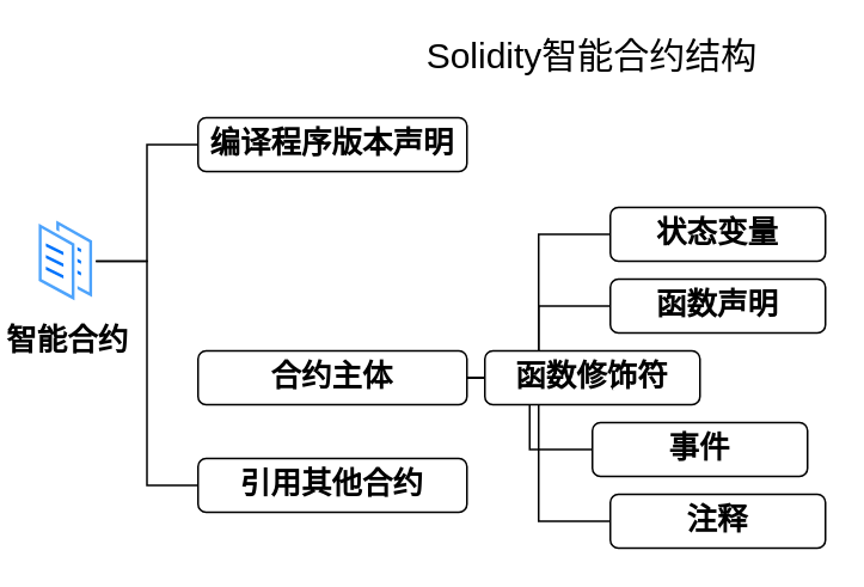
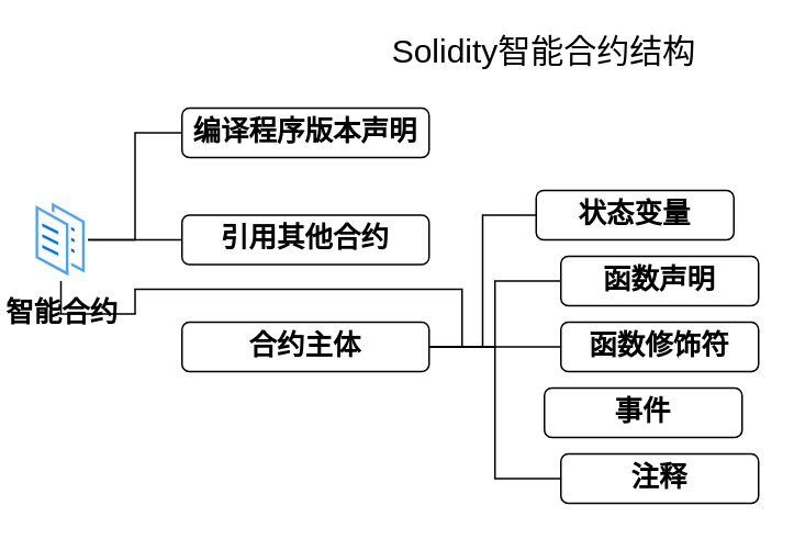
- <mxCell id="13" value="状态变量" style="rounded=1;whiteSpace=wrap;html=1;fontSize=17;fontStyle=1" parent="1" vertex="1"><mxGeometry x="340" y="115" width="120" height="30" as="geometry" /></mxCell>
+ <mxCell id="13" value="状态变量" style="rounded=1;whiteSpace=wrap;html=1;fontSize=17;fontStyle=1" parent="1" vertex="1"><mxGeometry x="325" y="115" width="120" height="30" as="geometry" /></mxCell>
- <mxCell id="15" value="函数修饰符" style="rounded=1;whiteSpace=wrap;html=1;fontSize=17;fontStyle=1" parent="1" vertex="1"><mxGeometry x="270" y="195" width="120" height="30" as="geometry" /></mxCell>
+ <mxCell id="15" value="函数修饰符" style="rounded=1;whiteSpace=wrap;html=1;fontSize=17;fontStyle=1" parent="1" vertex="1"><mxGeometry x="340" y="195" width="120" height="30" as="geometry" /></mxCell>
- <mxCell id="10" style="edgeStyle=orthogonalEdgeStyle;rounded=0;orthogonalLoop=1;jettySize=auto;html=1;exitX=1;exitY=0.5;exitDx=0;exitDy=0;entryX=0;entryY=0.5;entryDx=0;entryDy=0;fontSize=17;endArrow=none;endFill=0;" parent="1" source="12" target="16" edge="1"><mxGeometry relative="1" as="geometry" /></mxCell>
+ <mxCell id="10" style="edgeStyle=orthogonalEdgeStyle;rounded=0;orthogonalLoop=1;jettySize=auto;html=1;exitX=1;exitY=0.5;exitDx=0;exitDy=0;fontSize=17;endArrow=none;endFill=0;" parent="1" source="12" target="4" edge="1"><mxGeometry relative="1" as="geometry" /></mxCell>
- <mxCell id="6" value="引用其他合约" style="rounded=1;whiteSpace=wrap;html=1;fontSize=17;fontStyle=1" parent="1" vertex="1"><mxGeometry x="110" y="255" width="150" height="30" as="geometry" /></mxCell>
+ <mxCell id="6" value="引用其他合约" style="rounded=1;whiteSpace=wrap;html=1;fontSize=17;fontStyle=1" parent="1" vertex="1"><mxGeometry x="110" y="130" width="150" height="30" as="geometry" /></mxCell>
